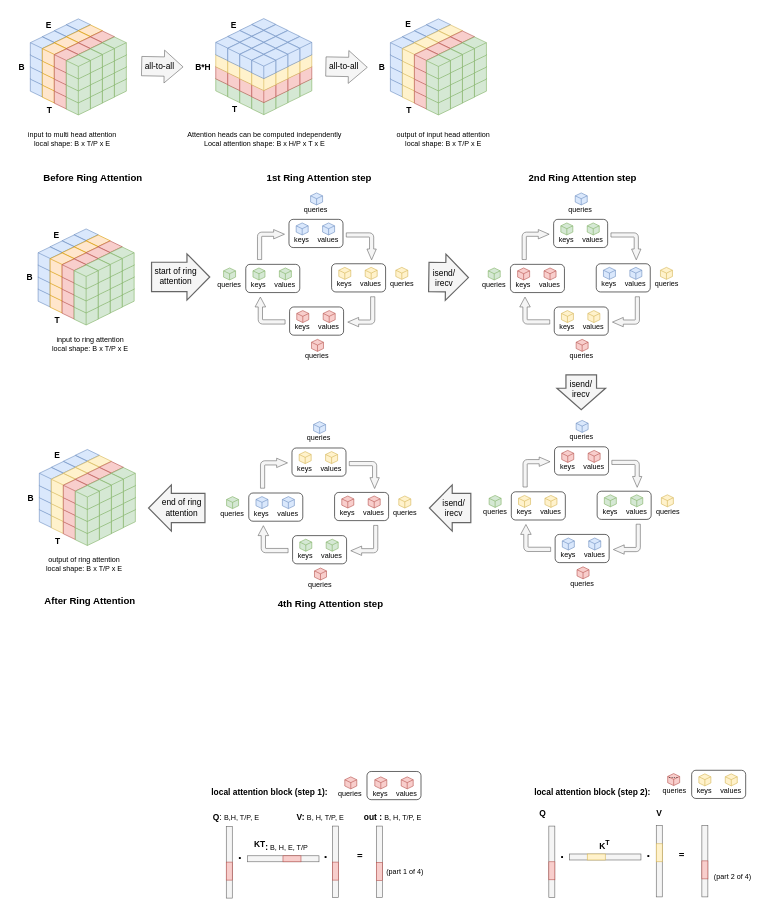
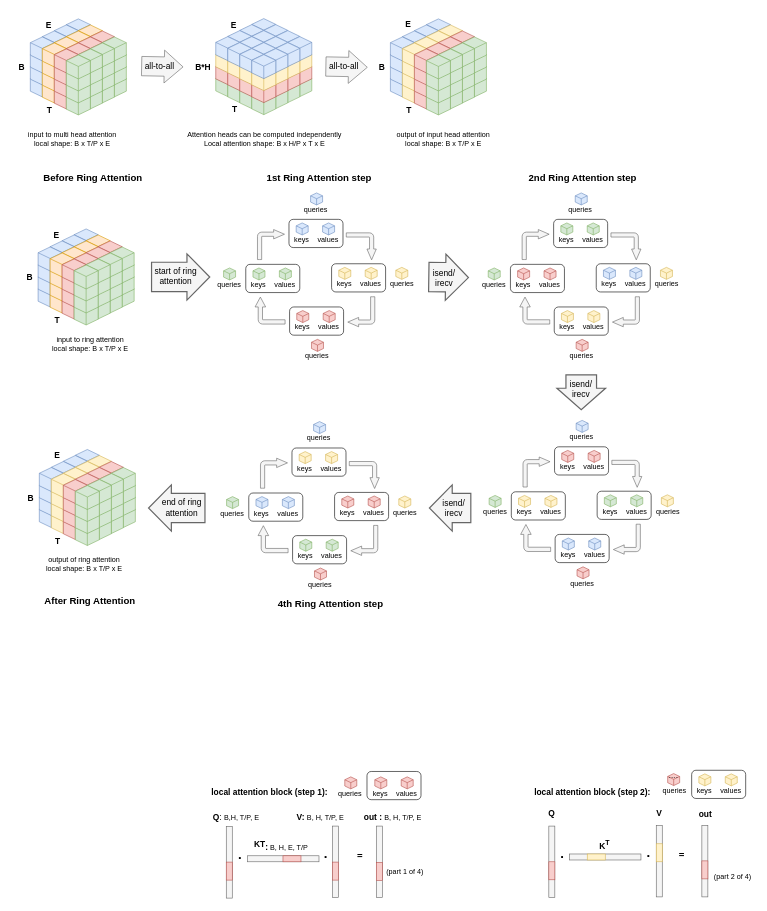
- <mxCell id="325" value="&lt;span style=&quot;font-size: 14px;&quot;&gt;&lt;b&gt;Q&lt;/b&gt;&lt;/span&gt;" style="text;html=1;align=center;verticalAlign=middle;whiteSpace=wrap;rounded=0;" vertex="1" parent="1"><mxGeometry x="892" y="1340" width="24" height="30" as="geometry" /></mxCell>
+ <mxCell id="325" value="&lt;span style=&quot;font-size: 14px;&quot;&gt;&lt;b&gt;Q&lt;/b&gt;&lt;/span&gt;" style="text;html=1;align=center;verticalAlign=middle;whiteSpace=wrap;rounded=0;" vertex="1" parent="1"><mxGeometry x="907" y="1340" width="24" height="30" as="geometry" /></mxCell>
+ <mxCell id="328" value="&lt;font style=&quot;font-size: 14px;&quot;&gt;&lt;b&gt;out&lt;/b&gt;&lt;/font&gt;" style="text;html=1;align=center;verticalAlign=middle;whiteSpace=wrap;rounded=0;" vertex="1" parent="1"><mxGeometry x="1149" y="1342" width="52" height="30" as="geometry" /></mxCell>
